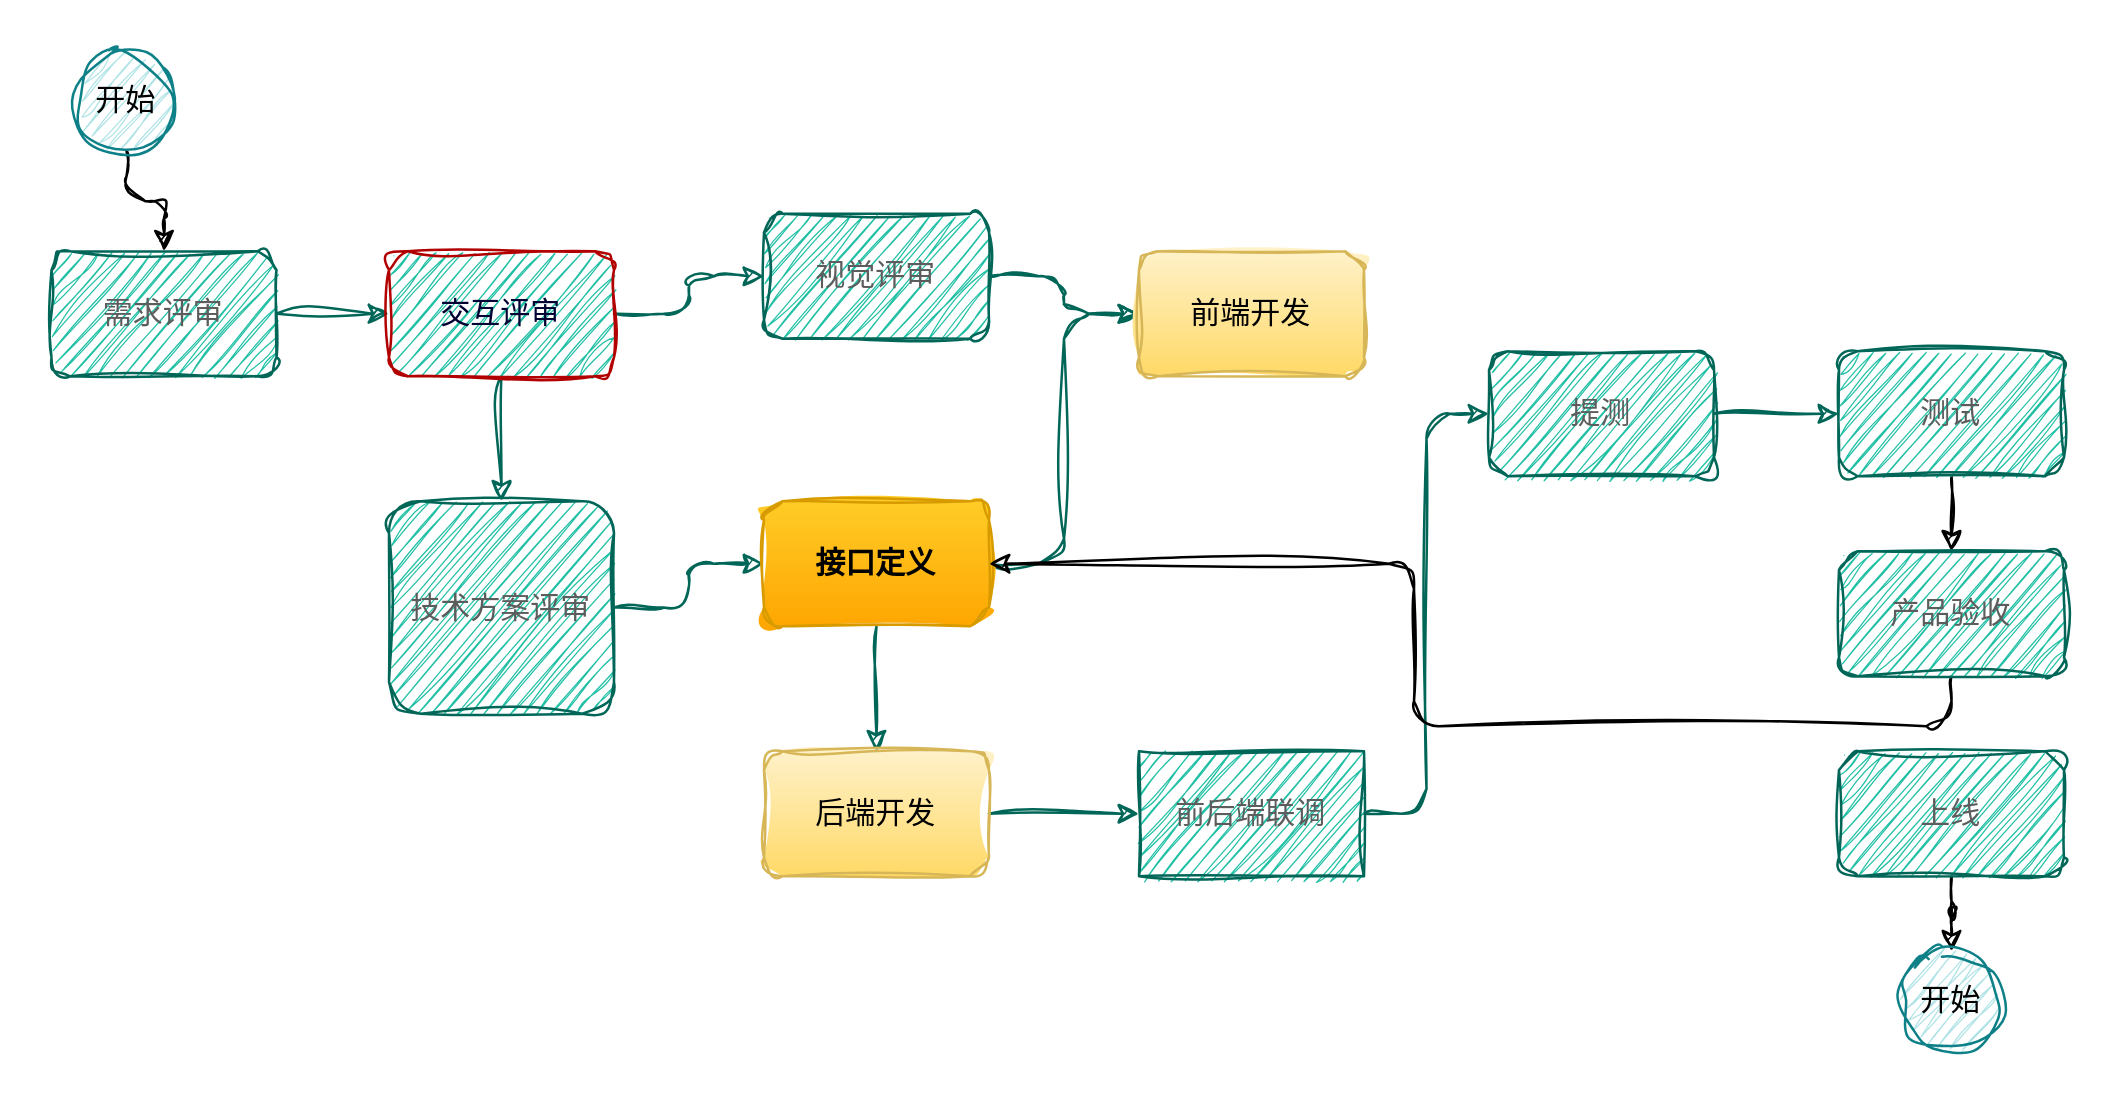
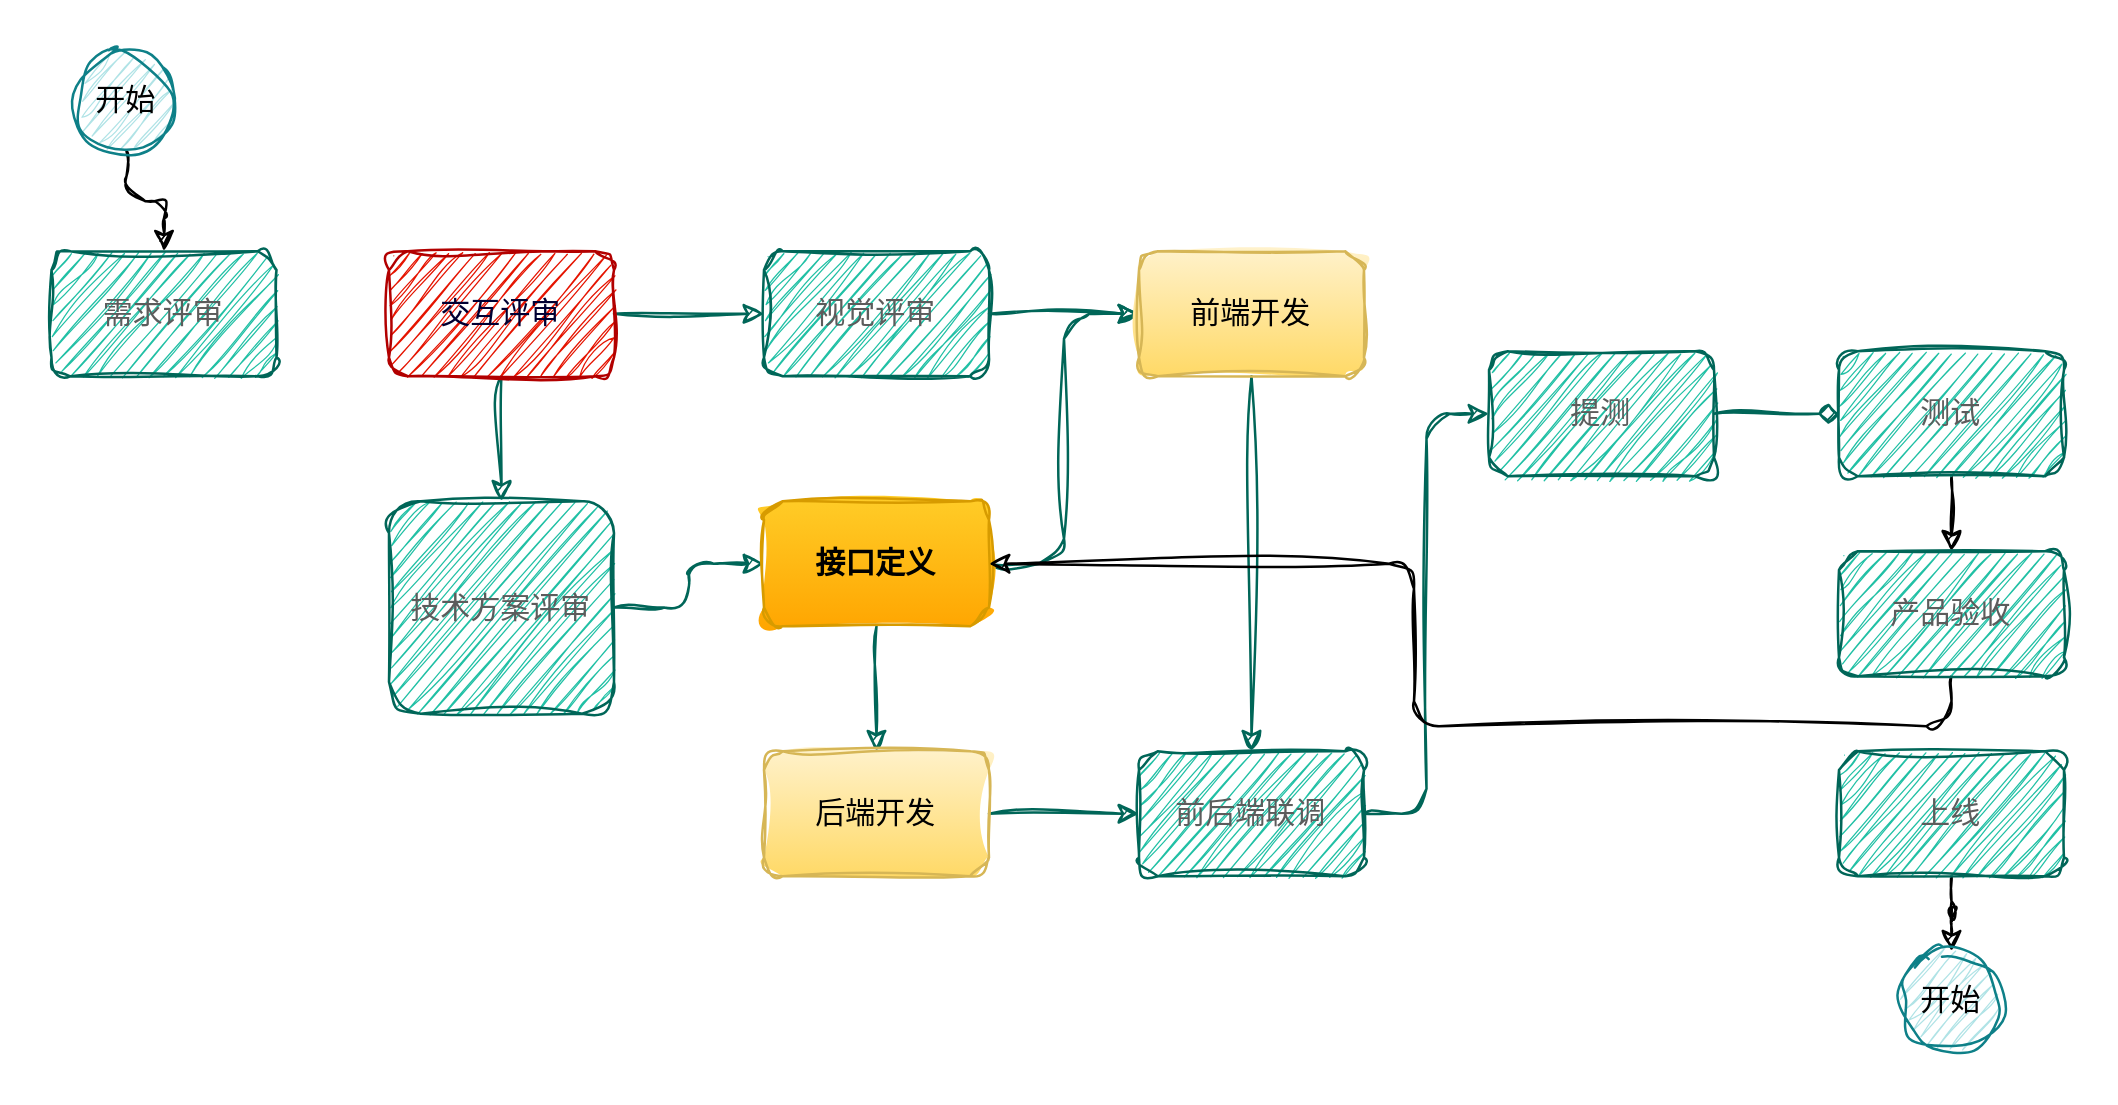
- <mxCell id="8" value="视觉评审" style="rounded=1;whiteSpace=wrap;html=1;fontSize=12;glass=0;strokeWidth=1;shadow=0;fillColor=#21C0A5;strokeColor=#006658;labelBackgroundColor=none;fontColor=#5C5C5C;sketch=1;curveFitting=1;jiggle=2;" vertex="1" parent="1"><mxGeometry x="305" y="85" width="90" height="50" as="geometry" /></mxCell>
+ <mxCell id="8" value="视觉评审" style="rounded=1;whiteSpace=wrap;html=1;fontSize=12;glass=0;strokeWidth=1;shadow=0;fillColor=#21C0A5;strokeColor=#006658;labelBackgroundColor=none;fontColor=#5C5C5C;sketch=1;curveFitting=1;jiggle=2;" vertex="1" parent="1"><mxGeometry x="305" y="100" width="90" height="50" as="geometry" /></mxCell>
- <mxCell id="2" style="edgeStyle=orthogonalEdgeStyle;rounded=1;hachureGap=4;orthogonalLoop=1;jettySize=auto;html=1;entryX=0;entryY=0.5;entryDx=0;entryDy=0;strokeColor=#006658;fontFamily=Architects Daughter;fontSource=https%3A%2F%2Ffonts.googleapis.com%2Fcss%3Ffamily%3DArchitects%2BDaughter;fontSize=16;fontColor=#5C5C5C;fillColor=#21C0A5;sketch=1;curveFitting=1;jiggle=2;" edge="1" parent="1" source="3" target="6"><mxGeometry relative="1" as="geometry" /></mxCell>
- <mxCell id="6" value="交互评审" style="rounded=1;whiteSpace=wrap;html=1;fontSize=12;glass=0;strokeWidth=1;shadow=0;fillColor=#21c0a5;strokeColor=#B20000;labelBackgroundColor=none;fontColor=#000033;sketch=1;curveFitting=1;jiggle=2;" vertex="1" parent="1"><mxGeometry x="155" y="100" width="90" height="50" as="geometry" /></mxCell>
+ <mxCell id="6" value="交互评审" style="rounded=1;whiteSpace=wrap;html=1;fontSize=12;glass=0;strokeWidth=1;shadow=0;fillColor=#e51400;strokeColor=#B20000;labelBackgroundColor=none;fontColor=#000033;sketch=1;curveFitting=1;jiggle=2;" vertex="1" parent="1"><mxGeometry x="155" y="100" width="90" height="50" as="geometry" /></mxCell>
- <mxCell id="20" style="edgeStyle=orthogonalEdgeStyle;rounded=1;hachureGap=4;orthogonalLoop=1;jettySize=auto;html=1;strokeColor=#006658;fontFamily=Architects Daughter;fontSource=https%3A%2F%2Ffonts.googleapis.com%2Fcss%3Ffamily%3DArchitects%2BDaughter;fontSize=16;fontColor=#000033;fillColor=#21C0A5;sketch=1;curveFitting=1;jiggle=2;" edge="1" parent="1" source="21" target="23"><mxGeometry relative="1" as="geometry" /></mxCell>
+ <mxCell id="20" style="edgeStyle=orthogonalEdgeStyle;rounded=1;hachureGap=4;orthogonalLoop=1;jettySize=auto;html=1;strokeColor=#006658;fontFamily=Architects Daughter;fontSource=https%3A%2F%2Ffonts.googleapis.com%2Fcss%3Ffamily%3DArchitects%2BDaughter;fontSize=16;fontColor=#000033;fillColor=#21C0A5;sketch=1;curveFitting=1;jiggle=2;endArrow=diamond;" edge="1" parent="1" source="21" target="23"><mxGeometry relative="1" as="geometry" /></mxCell>
+ <mxCell id="16" style="edgeStyle=orthogonalEdgeStyle;rounded=1;hachureGap=4;orthogonalLoop=1;jettySize=auto;html=1;strokeColor=#006658;fontFamily=Architects Daughter;fontSource=https%3A%2F%2Ffonts.googleapis.com%2Fcss%3Ffamily%3DArchitects%2BDaughter;fontSize=16;fontColor=#000033;fillColor=#21C0A5;sketch=1;curveFitting=1;jiggle=2;" edge="1" parent="1" source="17" target="19"><mxGeometry relative="1" as="geometry" /></mxCell>
- <mxCell id="19" value="前后端联调" style="whiteSpace=wrap;html=1;fontSize=12;glass=0;strokeWidth=1;shadow=0;fillColor=#21C0A5;strokeColor=#006658;labelBackgroundColor=none;fontColor=#5C5C5C;sketch=1;curveFitting=1;jiggle=2;rounded=0;" vertex="1" parent="1"><mxGeometry x="455" y="300" width="90" height="50" as="geometry" /></mxCell>
+ <mxCell id="19" value="前后端联调" style="rounded=1;whiteSpace=wrap;html=1;fontSize=12;glass=0;strokeWidth=1;shadow=0;fillColor=#21C0A5;strokeColor=#006658;labelBackgroundColor=none;fontColor=#5C5C5C;sketch=1;curveFitting=1;jiggle=2;" vertex="1" parent="1"><mxGeometry x="455" y="300" width="90" height="50" as="geometry" /></mxCell>
